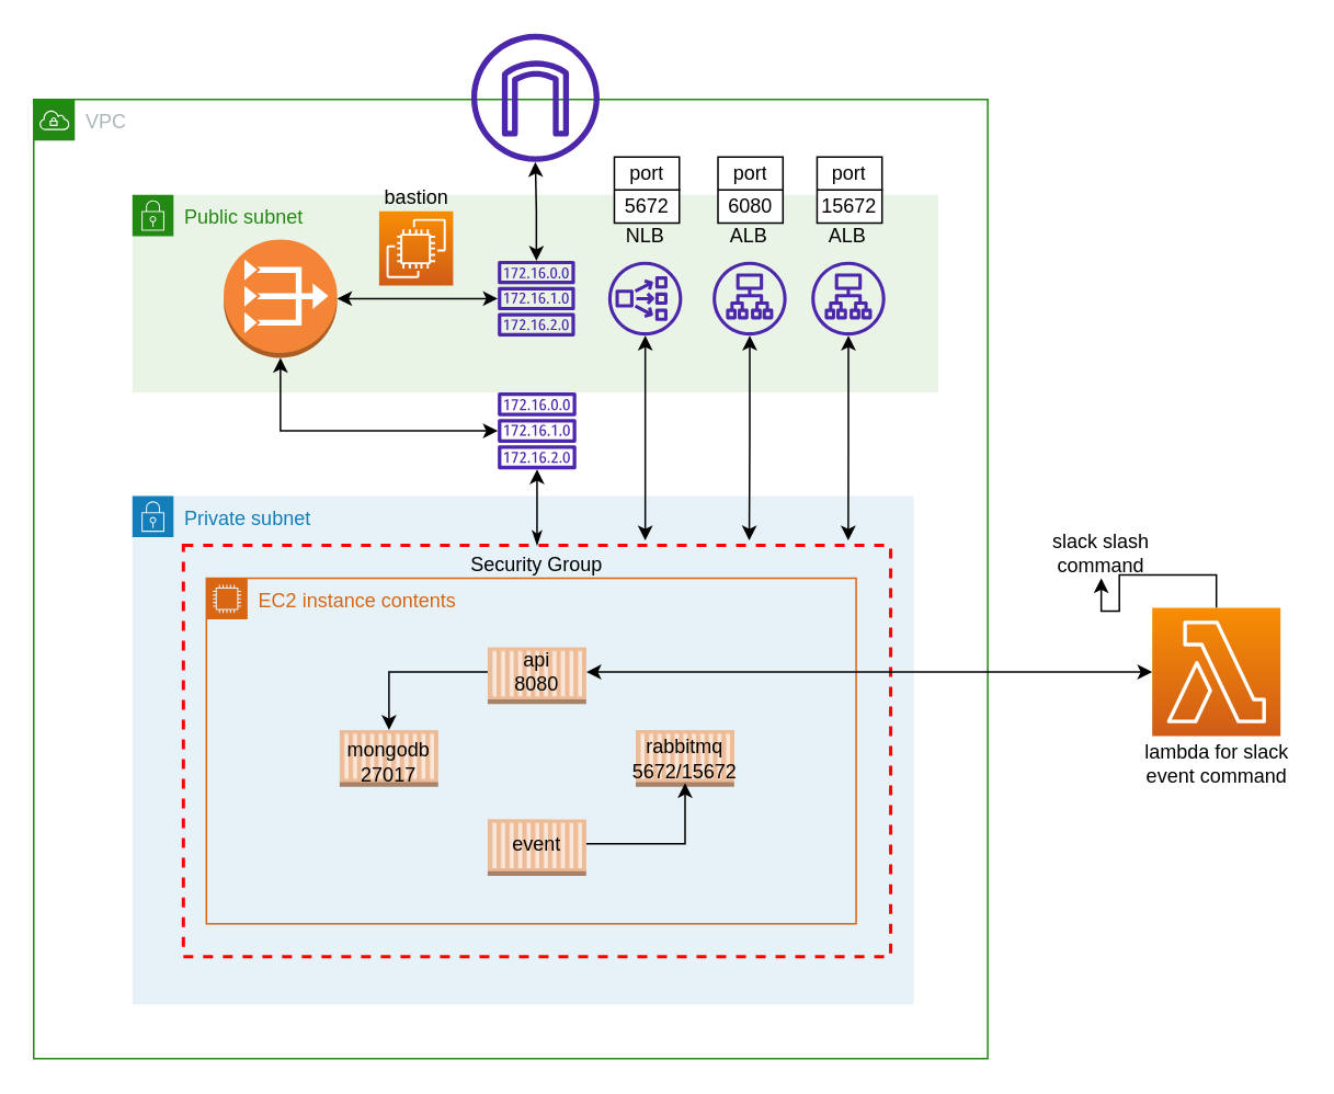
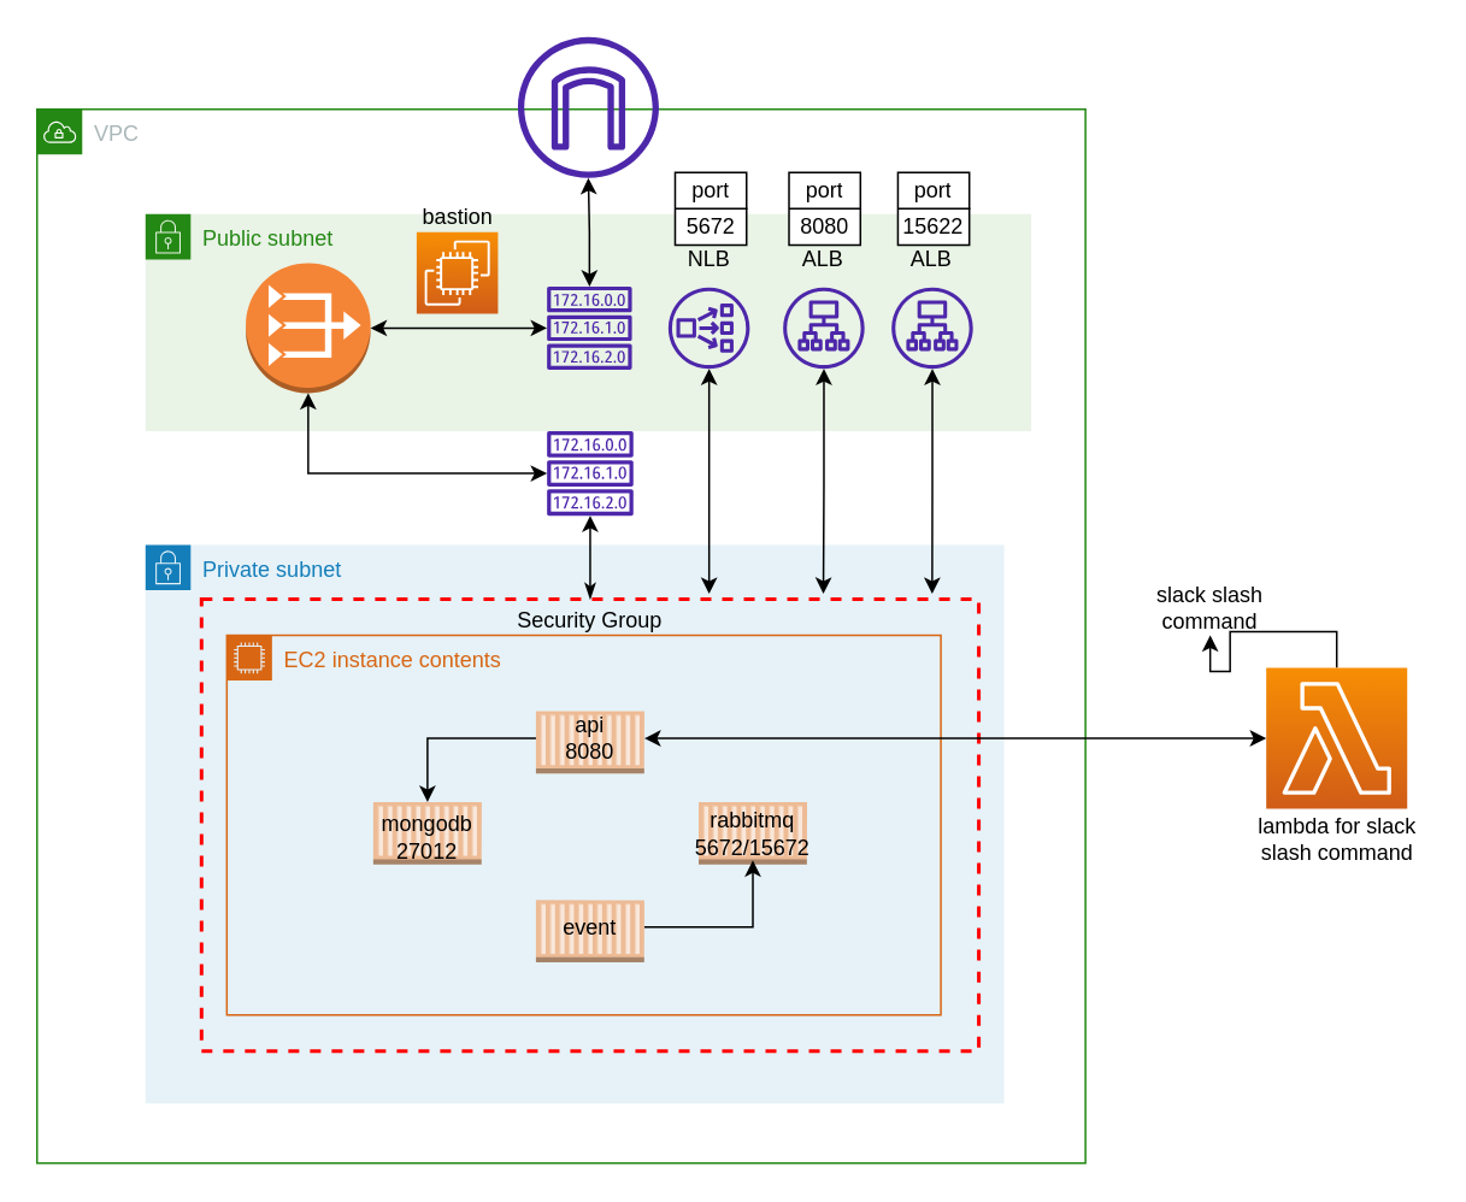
- <mxCell id="48" value="6080" style="shape=partialRectangle;html=1;whiteSpace=wrap;connectable=0;strokeColor=inherit;overflow=hidden;fillColor=none;top=0;left=0;bottom=0;right=0;pointerEvents=1;" parent="47" vertex="1"><mxGeometry width="40" height="20" as="geometry"><mxRectangle width="40" height="20" as="alternateBounds" /></mxGeometry></mxCell>
+ <mxCell id="48" value="8080" style="shape=partialRectangle;html=1;whiteSpace=wrap;connectable=0;strokeColor=inherit;overflow=hidden;fillColor=none;top=0;left=0;bottom=0;right=0;pointerEvents=1;" parent="47" vertex="1"><mxGeometry width="40" height="20" as="geometry"><mxRectangle width="40" height="20" as="alternateBounds" /></mxGeometry></mxCell>
- <mxCell id="28" value="15672" style="shape=partialRectangle;html=1;whiteSpace=wrap;connectable=0;strokeColor=inherit;overflow=hidden;fillColor=none;top=0;left=0;bottom=0;right=0;pointerEvents=1;" parent="27" vertex="1"><mxGeometry width="40" height="20" as="geometry"><mxRectangle width="40" height="20" as="alternateBounds" /></mxGeometry></mxCell>
+ <mxCell id="28" value="15622" style="shape=partialRectangle;html=1;whiteSpace=wrap;connectable=0;strokeColor=inherit;overflow=hidden;fillColor=none;top=0;left=0;bottom=0;right=0;pointerEvents=1;" parent="27" vertex="1"><mxGeometry width="40" height="20" as="geometry"><mxRectangle width="40" height="20" as="alternateBounds" /></mxGeometry></mxCell>
- <mxCell id="11" value="mongodb&lt;br&gt;27017" style="text;strokeColor=none;align=center;fillColor=none;html=1;verticalAlign=middle;whiteSpace=wrap;rounded=0;" parent="4" vertex="1"><mxGeometry x="95" y="116.75" width="60" height="30" as="geometry" /></mxCell>
+ <mxCell id="11" value="mongodb&lt;br&gt;27012" style="text;strokeColor=none;align=center;fillColor=none;html=1;verticalAlign=middle;whiteSpace=wrap;rounded=0;" parent="4" vertex="1"><mxGeometry x="95" y="116.75" width="60" height="30" as="geometry" /></mxCell>
- <mxCell id="54" value="lambda for slack event command" style="text;strokeColor=none;align=center;fillColor=none;html=1;verticalAlign=middle;whiteSpace=wrap;rounded=0;" parent="1" vertex="1"><mxGeometry x="689.5" y="449" width="99" height="30" as="geometry" /></mxCell>
+ <mxCell id="54" value="lambda for slack slash command" style="text;strokeColor=none;align=center;fillColor=none;html=1;verticalAlign=middle;whiteSpace=wrap;rounded=0;" parent="1" vertex="1"><mxGeometry x="689.5" y="449" width="99" height="30" as="geometry" /></mxCell>
